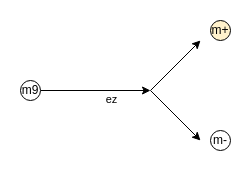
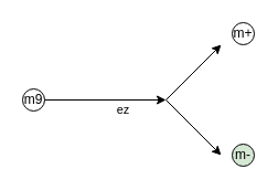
- <mxCell id="7" value="m+" style="ellipse;whiteSpace=wrap;html=1;aspect=fixed;fillColor=#fff2cc;" vertex="1" parent="1"><mxGeometry x="210" y="20" width="20" height="20" as="geometry" /></mxCell>
+ <mxCell id="7" value="m+" style="ellipse;whiteSpace=wrap;html=1;aspect=fixed;" vertex="1" parent="1"><mxGeometry x="210" y="20" width="20" height="20" as="geometry" /></mxCell>
- <mxCell id="8" value="m-" style="ellipse;whiteSpace=wrap;html=1;aspect=fixed;" vertex="1" parent="1"><mxGeometry x="210" y="130" width="20" height="20" as="geometry" /></mxCell>
+ <mxCell id="8" value="m-" style="ellipse;whiteSpace=wrap;html=1;aspect=fixed;fillColor=#d5e8d4;" vertex="1" parent="1"><mxGeometry x="210" y="130" width="20" height="20" as="geometry" /></mxCell>
